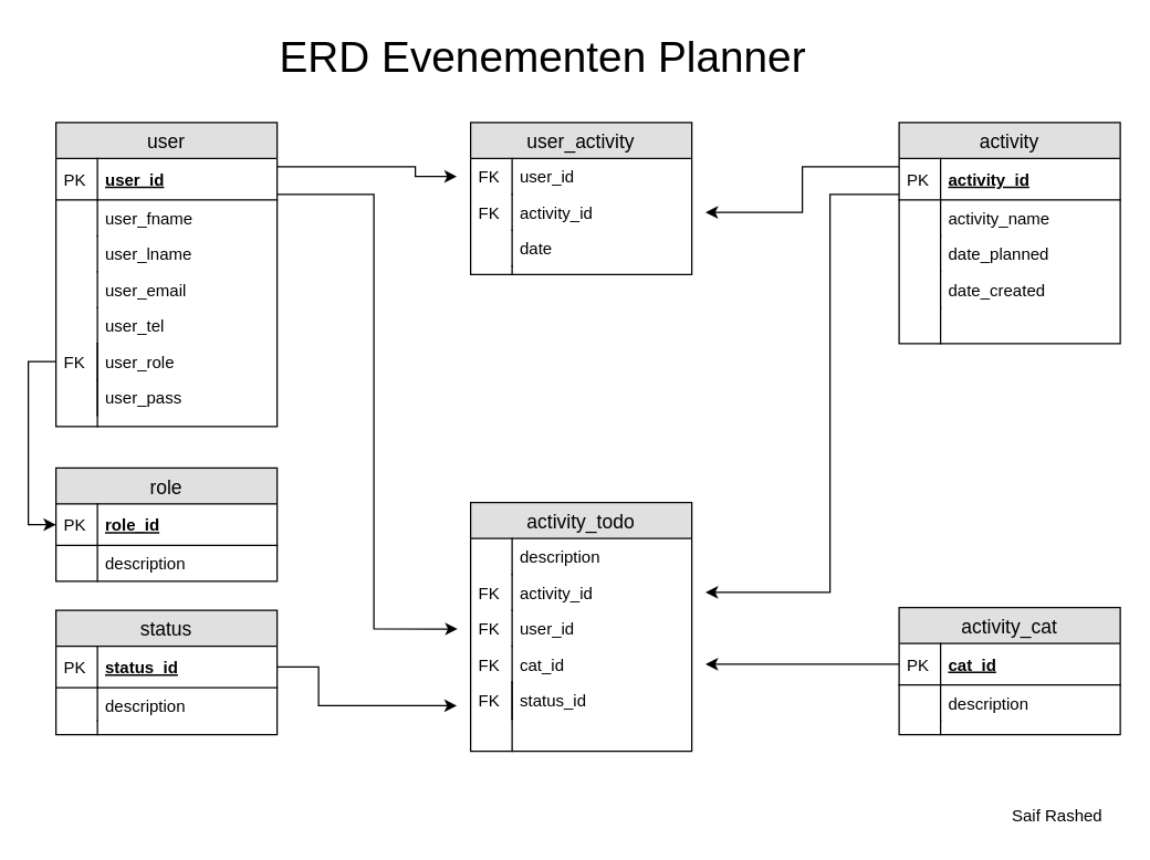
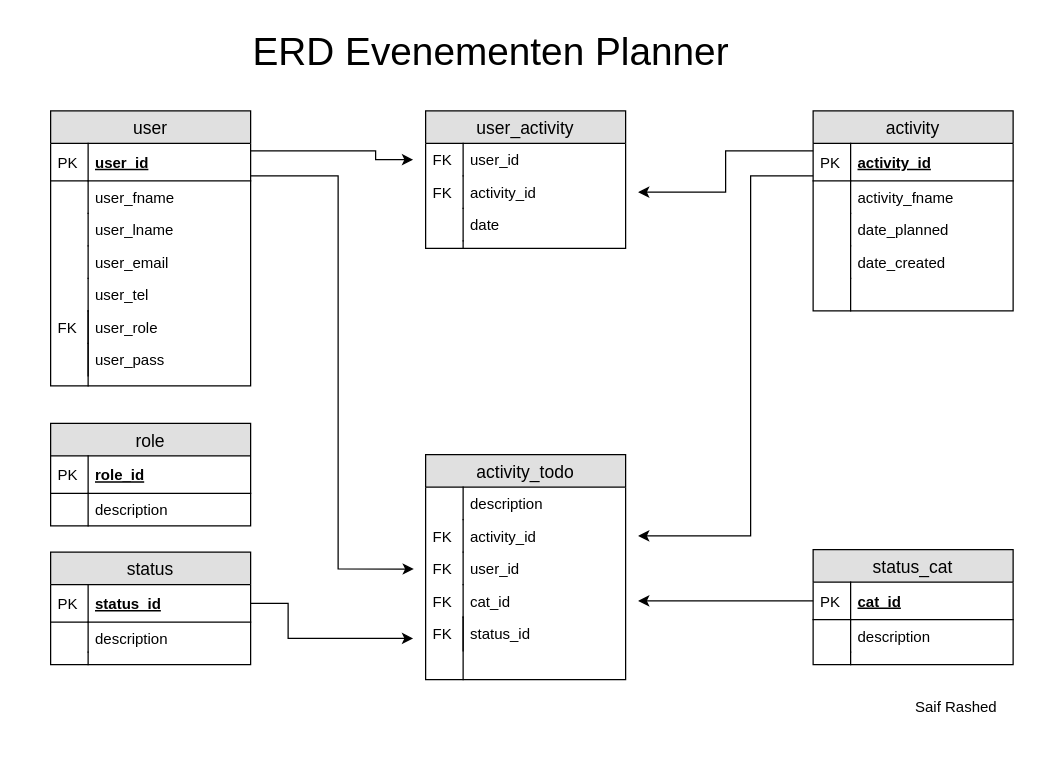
- <mxCell id="31" value="activity_name" style="shape=partialRectangle;top=0;left=0;right=0;bottom=0;align=left;verticalAlign=top;fillColor=none;spacingLeft=34;spacingRight=4;overflow=hidden;rotatable=0;points=[[0,0.5],[1,0.5]];portConstraint=eastwest;dropTarget=0;fontSize=12;" vertex="1" parent="28"><mxGeometry y="56" width="160" height="26" as="geometry" /></mxCell>
+ <mxCell id="31" value="activity_fname" style="shape=partialRectangle;top=0;left=0;right=0;bottom=0;align=left;verticalAlign=top;fillColor=none;spacingLeft=34;spacingRight=4;overflow=hidden;rotatable=0;points=[[0,0.5],[1,0.5]];portConstraint=eastwest;dropTarget=0;fontSize=12;" vertex="1" parent="28"><mxGeometry y="56" width="160" height="26" as="geometry" /></mxCell>
- <mxCell id="25" style="edgeStyle=orthogonalEdgeStyle;rounded=0;orthogonalLoop=1;jettySize=auto;html=1;entryX=0;entryY=0.5;entryDx=0;entryDy=0;" edge="1" parent="1" source="26" target="42"><mxGeometry relative="1" as="geometry"><mxPoint x="30" y="379" as="targetPoint" /><Array as="points"><mxPoint x="20" y="261" /><mxPoint x="20" y="379" /></Array></mxGeometry></mxCell>
- <mxCell id="69" value="activity_cat" style="swimlane;fontStyle=0;childLayout=stackLayout;horizontal=1;startSize=26;fillColor=#e0e0e0;horizontalStack=0;resizeParent=1;resizeParentMax=0;resizeLast=0;collapsible=1;marginBottom=0;swimlaneFillColor=#ffffff;align=center;fontSize=14;" vertex="1" parent="1"><mxGeometry x="650" y="439" width="160" height="92" as="geometry" /></mxCell>
+ <mxCell id="69" value="status_cat" style="swimlane;fontStyle=0;childLayout=stackLayout;horizontal=1;startSize=26;fillColor=#e0e0e0;horizontalStack=0;resizeParent=1;resizeParentMax=0;resizeLast=0;collapsible=1;marginBottom=0;swimlaneFillColor=#ffffff;align=center;fontSize=14;" vertex="1" parent="1"><mxGeometry x="650" y="439" width="160" height="92" as="geometry" /></mxCell>
- <mxCell id="78" value="&lt;span&gt;Saif Rashed&lt;br&gt;&lt;/span&gt;" style="text;html=1;strokeColor=none;fillColor=none;align=left;verticalAlign=middle;whiteSpace=wrap;rounded=0;" vertex="1" parent="1"><mxGeometry x="730" y="580" width="70" height="20" as="geometry" /></mxCell>
+ <mxCell id="78" value="&lt;span&gt;Saif Rashed&lt;br&gt;&lt;/span&gt;" style="text;html=1;strokeColor=none;fillColor=none;align=left;verticalAlign=middle;whiteSpace=wrap;rounded=0;" vertex="1" parent="1"><mxGeometry x="730" y="555" width="70" height="20" as="geometry" /></mxCell>
